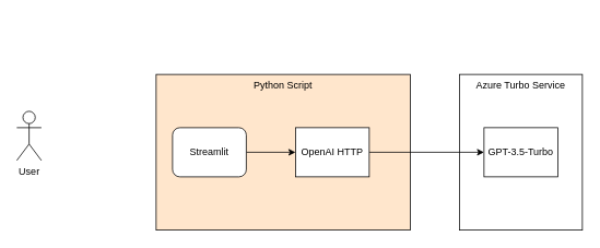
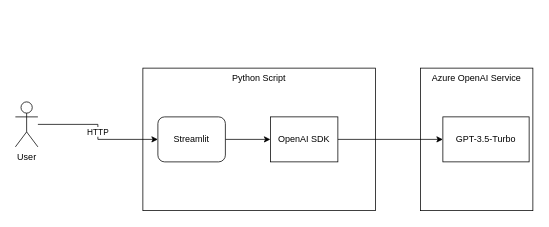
- <mxCell id="4" value="Azure Turbo Service" style="rounded=0;whiteSpace=wrap;html=1;verticalAlign=top;" parent="1" vertex="1"><mxGeometry x="560" y="90" width="150" height="190" as="geometry" /></mxCell>
+ <mxCell id="4" value="Azure OpenAI Service" style="rounded=0;whiteSpace=wrap;html=1;verticalAlign=top;" parent="1" vertex="1"><mxGeometry x="560" y="90" width="150" height="190" as="geometry" /></mxCell>
+ <mxCell id="10" value="HTTP" style="edgeStyle=orthogonalEdgeStyle;rounded=0;orthogonalLoop=1;jettySize=auto;html=1;" parent="1" source="2" target="7" edge="1"><mxGeometry relative="1" as="geometry" /></mxCell>
- <mxCell id="3" value="Python Script" style="rounded=0;whiteSpace=wrap;html=1;verticalAlign=top;fillColor=#ffe6cc;" parent="1" vertex="1"><mxGeometry x="190" y="90" width="310" height="190" as="geometry" /></mxCell>
+ <mxCell id="3" value="Python Script" style="rounded=0;whiteSpace=wrap;html=1;verticalAlign=top;" parent="1" vertex="1"><mxGeometry x="190" y="90" width="310" height="190" as="geometry" /></mxCell>
- <mxCell id="9" value="OpenAI HTTP" style="rounded=0;whiteSpace=wrap;html=1;" parent="1" vertex="1"><mxGeometry x="360" y="155" width="90" height="60" as="geometry" /></mxCell>
+ <mxCell id="9" value="OpenAI SDK" style="rounded=0;whiteSpace=wrap;html=1;" parent="1" vertex="1"><mxGeometry x="360" y="155" width="90" height="60" as="geometry" /></mxCell>
- <mxCell id="11" value="GPT-3.5-Turbo" style="rounded=0;whiteSpace=wrap;html=1;" vertex="1" parent="1"><mxGeometry x="590" y="155" width="90" height="60" as="geometry" /></mxCell>
+ <mxCell id="11" value="GPT-3.5-Turbo" style="rounded=0;whiteSpace=wrap;html=1;" vertex="1" parent="1"><mxGeometry x="590" y="155" width="115" height="60" as="geometry" /></mxCell>
